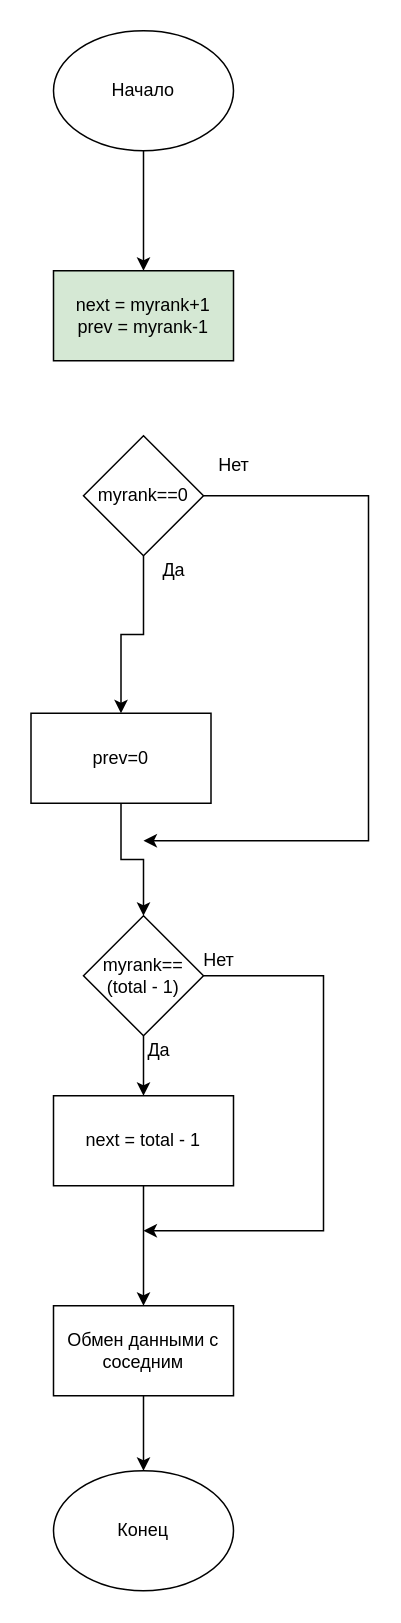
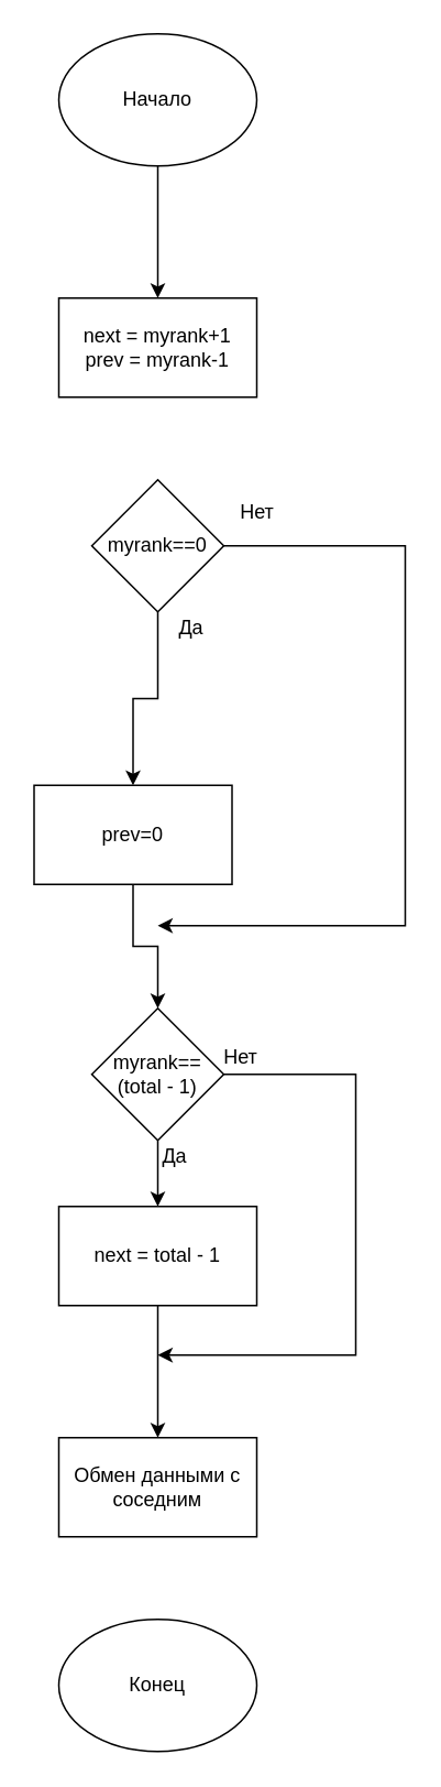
- <mxCell id="4" value="next = myrank+1&lt;br&gt;prev = myrank-1" style="rounded=0;whiteSpace=wrap;html=1;fillColor=#d5e8d4;" parent="1" vertex="1"><mxGeometry x="35" y="180" width="120" height="60" as="geometry" /></mxCell>
+ <mxCell id="4" value="next = myrank+1&lt;br&gt;prev = myrank-1" style="rounded=0;whiteSpace=wrap;html=1;" parent="1" vertex="1"><mxGeometry x="35" y="180" width="120" height="60" as="geometry" /></mxCell>
- <mxCell id="13" value="" style="edgeStyle=orthogonalEdgeStyle;rounded=0;orthogonalLoop=1;jettySize=auto;html=1;" parent="1" source="14" target="15" edge="1"><mxGeometry relative="1" as="geometry" /></mxCell>
